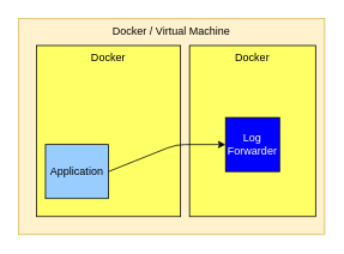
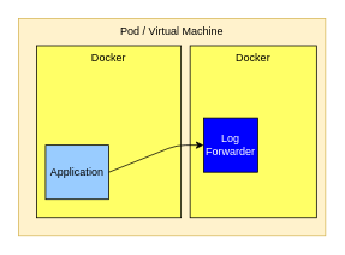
- <mxCell id="2" value="Docker / Virtual Machine" style="rounded=0;whiteSpace=wrap;html=1;fillColor=#fff2cc;strokeColor=#d6b656;verticalAlign=top;" parent="1" vertex="1"><mxGeometry x="20" y="20" width="340" height="240" as="geometry" /></mxCell>
+ <mxCell id="2" value="Pod / Virtual Machine" style="rounded=0;whiteSpace=wrap;html=1;fillColor=#fff2cc;strokeColor=#d6b656;verticalAlign=top;" parent="1" vertex="1"><mxGeometry x="20" y="20" width="340" height="240" as="geometry" /></mxCell>
- <mxCell id="7" value="Log Forwarder" style="whiteSpace=wrap;html=1;aspect=fixed;fillColor=#0000FF;fontColor=#FFFFFF;" parent="1" vertex="1"><mxGeometry x="250" y="130" width="60" height="60" as="geometry" /></mxCell>
+ <mxCell id="7" value="Log Forwarder" style="whiteSpace=wrap;html=1;aspect=fixed;fillColor=#0000FF;fontColor=#FFFFFF;" parent="1" vertex="1"><mxGeometry x="225" y="130" width="60" height="60" as="geometry" /></mxCell>
